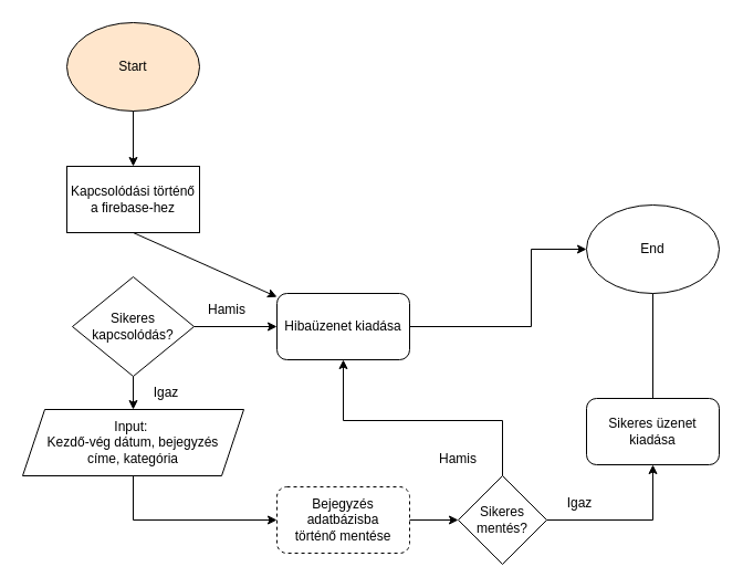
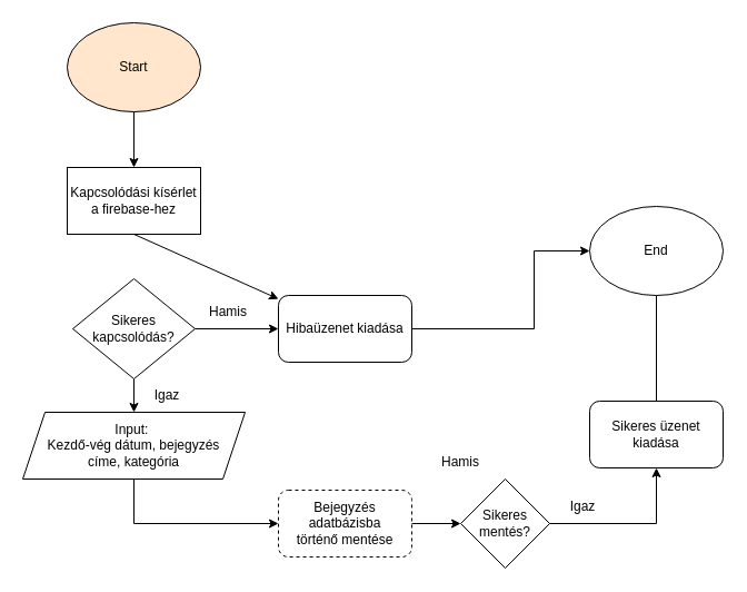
- <mxCell id="6" value="Kapcsolódási történő a firebase-hez" style="rounded=0;whiteSpace=wrap;html=1;" vertex="1" parent="1"><mxGeometry x="60" y="150" width="120" height="60" as="geometry" /></mxCell>
+ <mxCell id="6" value="Kapcsolódási kísérlet a firebase-hez" style="rounded=0;whiteSpace=wrap;html=1;" vertex="1" parent="1"><mxGeometry x="60" y="150" width="120" height="60" as="geometry" /></mxCell>
- <mxCell id="18" value="" style="endArrow=classic;html=1;rounded=0;exitX=0.5;exitY=0;exitDx=0;exitDy=0;entryX=0.5;entryY=1;entryDx=0;entryDy=0;" edge="1" parent="1" source="15" target="10"><mxGeometry width="50" height="50" relative="1" as="geometry"><mxPoint x="390" y="250" as="sourcePoint" /><mxPoint x="440" y="200" as="targetPoint" /><Array as="points"><mxPoint x="454" y="380" /><mxPoint x="310" y="380" /></Array></mxGeometry></mxCell>
